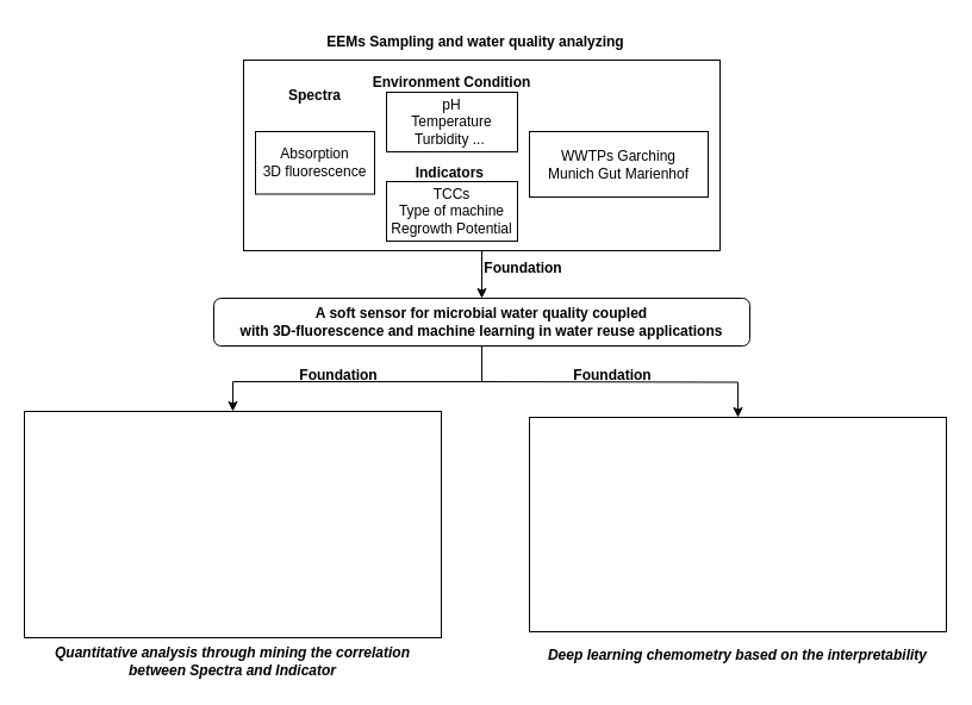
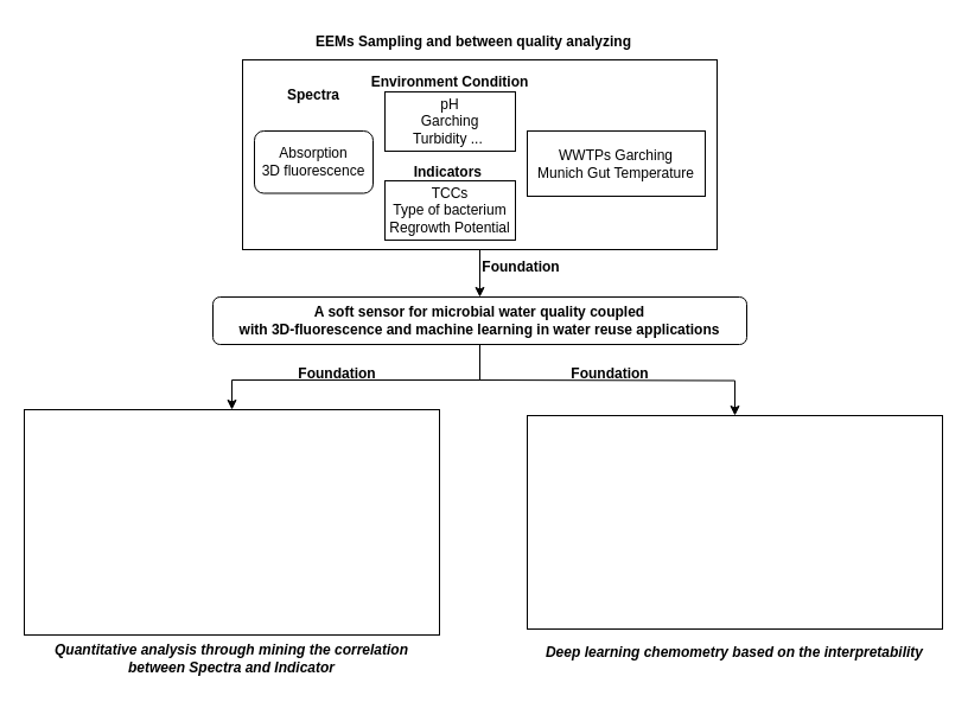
- <mxCell id="11" value="EEMs&amp;nbsp;Sampling and water quality analyzing" style="text;html=1;strokeColor=none;fillColor=none;align=center;verticalAlign=middle;whiteSpace=wrap;rounded=0;fontStyle=1" vertex="1" parent="1"><mxGeometry x="234" y="20" width="330" height="30" as="geometry" /></mxCell>
+ <mxCell id="11" value="EEMs&amp;nbsp;Sampling and between quality analyzing" style="text;html=1;strokeColor=none;fillColor=none;align=center;verticalAlign=middle;whiteSpace=wrap;rounded=0;fontStyle=1" vertex="1" parent="1"><mxGeometry x="234" y="20" width="330" height="30" as="geometry" /></mxCell>
- <mxCell id="5" value="pH&lt;br&gt;Temperature&lt;br&gt;Turbidity ...&amp;nbsp;" style="rounded=0;whiteSpace=wrap;html=1;" vertex="1" parent="1"><mxGeometry x="324" y="77" width="110" height="50" as="geometry" /></mxCell>
+ <mxCell id="5" value="pH&lt;br&gt;Garching&lt;br&gt;Turbidity ...&amp;nbsp;" style="rounded=0;whiteSpace=wrap;html=1;" vertex="1" parent="1"><mxGeometry x="324" y="77" width="110" height="50" as="geometry" /></mxCell>
- <mxCell id="4" value="Absorption&lt;br&gt;3D&amp;nbsp;fluorescence" style="rounded=0;whiteSpace=wrap;html=1;" vertex="1" parent="1"><mxGeometry x="214" y="110" width="100" height="52.5" as="geometry" /></mxCell>
+ <mxCell id="4" value="Absorption&lt;br&gt;3D&amp;nbsp;fluorescence" style="whiteSpace=wrap;html=1;rounded=1;" vertex="1" parent="1"><mxGeometry x="214" y="110" width="100" height="52.5" as="geometry" /></mxCell>
- <mxCell id="6" value="WWTPs&amp;nbsp;Garching&lt;br&gt;Munich Gut Marienhof" style="rounded=0;whiteSpace=wrap;html=1;" vertex="1" parent="1"><mxGeometry x="444" y="110" width="150" height="55" as="geometry" /></mxCell>
+ <mxCell id="6" value="WWTPs&amp;nbsp;Garching&lt;br&gt;Munich Gut Temperature" style="rounded=0;whiteSpace=wrap;html=1;" vertex="1" parent="1"><mxGeometry x="444" y="110" width="150" height="55" as="geometry" /></mxCell>
- <mxCell id="12" value="TCCs&lt;br&gt;Type of&amp;nbsp;machine&lt;br&gt;Regrowth Potential" style="rounded=0;whiteSpace=wrap;html=1;" vertex="1" parent="1"><mxGeometry x="324" y="152" width="110" height="50" as="geometry" /></mxCell>
+ <mxCell id="12" value="TCCs&lt;br&gt;Type of&amp;nbsp;bacterium&lt;br&gt;Regrowth Potential" style="rounded=0;whiteSpace=wrap;html=1;" vertex="1" parent="1"><mxGeometry x="324" y="152" width="110" height="50" as="geometry" /></mxCell>
